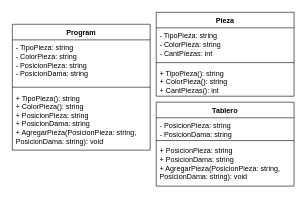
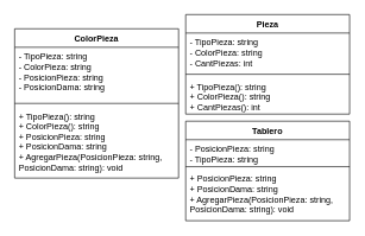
- <mxCell id="10" value="Program" style="swimlane;fontStyle=1;align=center;verticalAlign=top;childLayout=stackLayout;horizontal=1;startSize=26;horizontalStack=0;resizeParent=1;resizeParentMax=0;resizeLast=0;collapsible=1;marginBottom=0;whiteSpace=wrap;html=1;" vertex="1" parent="1"><mxGeometry x="20" y="40" width="230" height="210" as="geometry" /></mxCell>
+ <mxCell id="10" value="ColorPieza" style="swimlane;fontStyle=1;align=center;verticalAlign=top;childLayout=stackLayout;horizontal=1;startSize=26;horizontalStack=0;resizeParent=1;resizeParentMax=0;resizeLast=0;collapsible=1;marginBottom=0;whiteSpace=wrap;html=1;" vertex="1" parent="1"><mxGeometry x="20" y="40" width="230" height="210" as="geometry" /></mxCell>
- <mxCell id="3" value="- PosicionPieza: string&lt;div&gt;- PosicionDama: string&lt;/div&gt;" style="text;strokeColor=none;fillColor=none;align=left;verticalAlign=top;spacingLeft=4;spacingRight=4;overflow=hidden;rotatable=0;points=[[0,0.5],[1,0.5]];portConstraint=eastwest;whiteSpace=wrap;html=1;" vertex="1" parent="2"><mxGeometry y="26" width="230" height="34" as="geometry" /></mxCell>
+ <mxCell id="3" value="- PosicionPieza: string&lt;div&gt;- TipoPieza: string&lt;/div&gt;" style="text;strokeColor=none;fillColor=none;align=left;verticalAlign=top;spacingLeft=4;spacingRight=4;overflow=hidden;rotatable=0;points=[[0,0.5],[1,0.5]];portConstraint=eastwest;whiteSpace=wrap;html=1;" vertex="1" parent="2"><mxGeometry y="26" width="230" height="34" as="geometry" /></mxCell>
